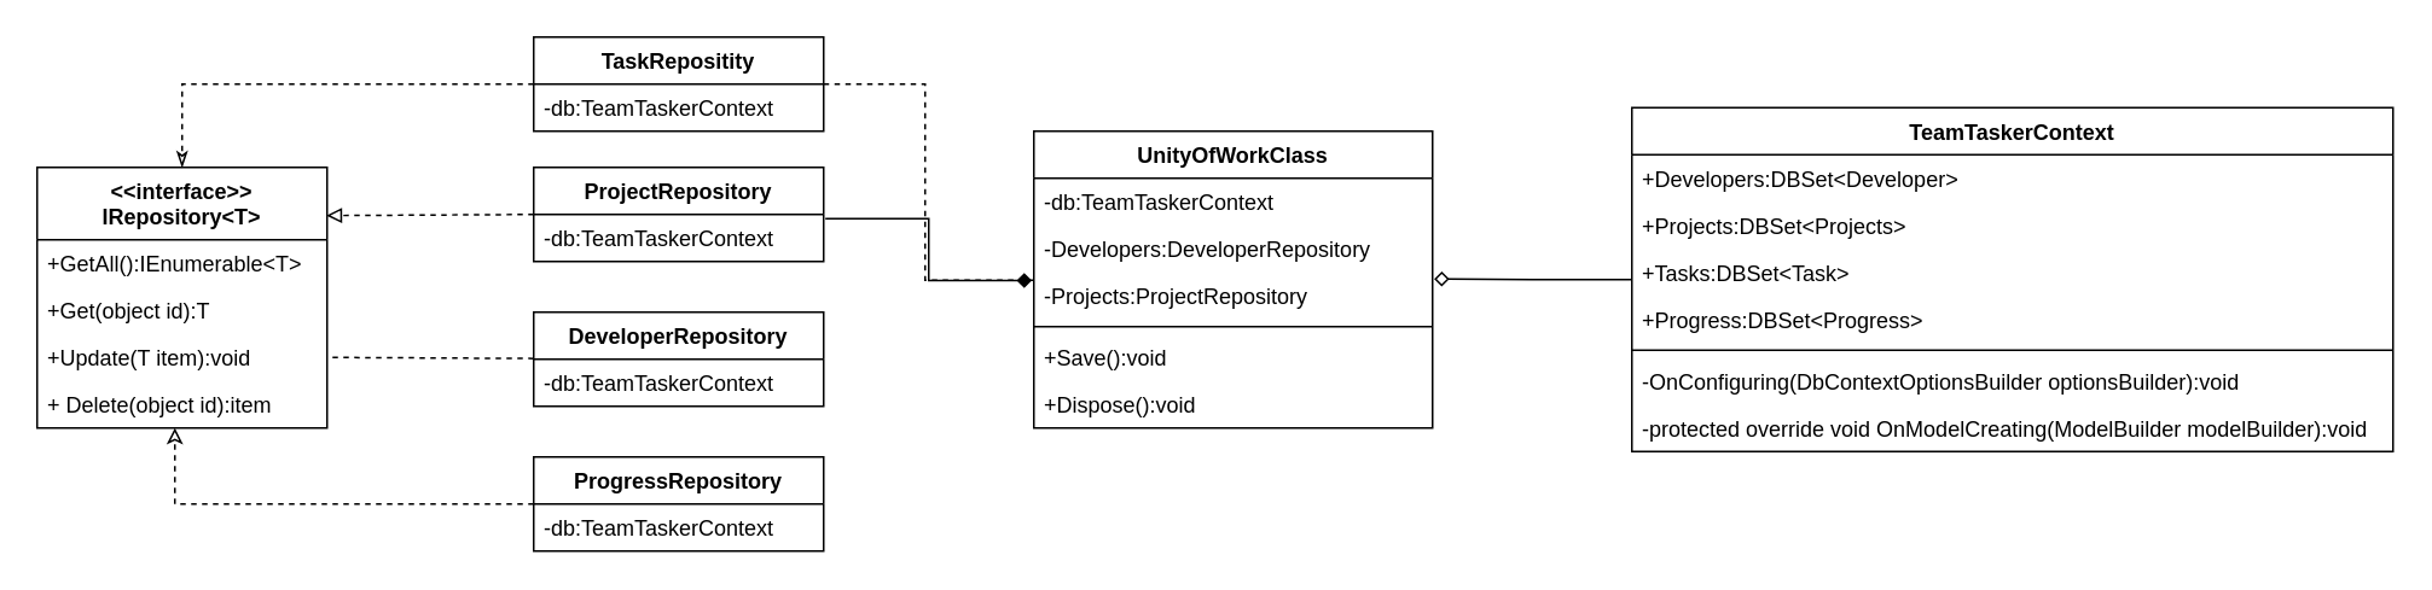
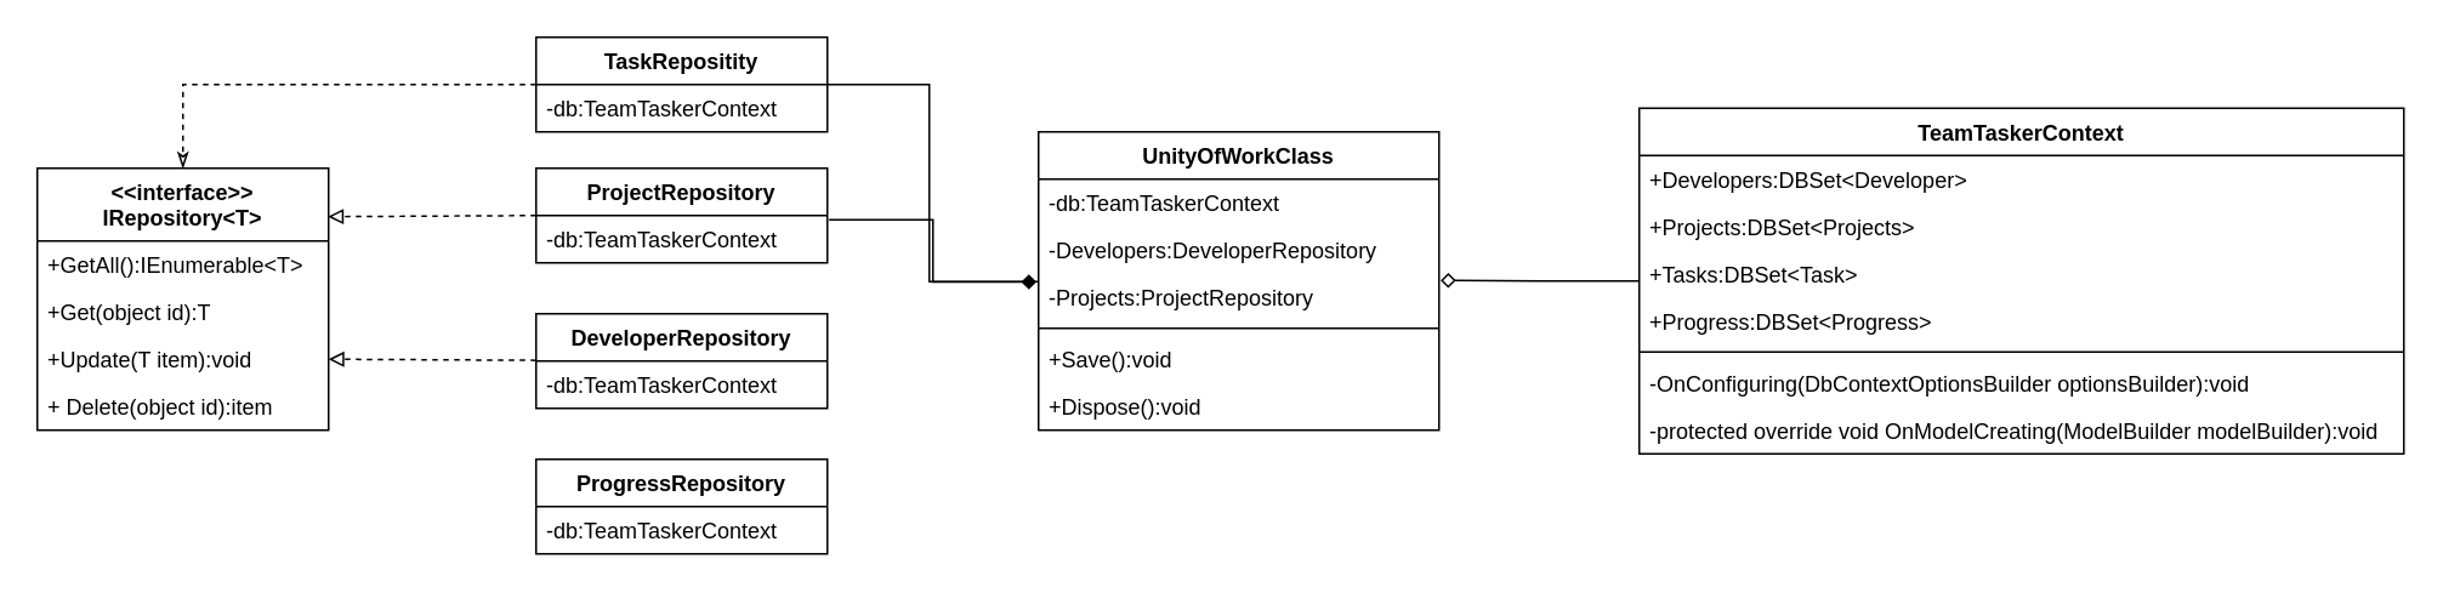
- <mxCell id="31" style="edgeStyle=orthogonalEdgeStyle;rounded=0;orthogonalLoop=1;jettySize=auto;html=1;endArrow=none;endFill=0;entryX=-0.002;entryY=0.167;entryDx=0;entryDy=0;entryPerimeter=0;dashed=1;" edge="1" parent="1" source="32" target="17"><mxGeometry relative="1" as="geometry"><mxPoint x="570" y="152" as="targetPoint" /><Array as="points"><mxPoint x="510" y="46" /><mxPoint x="510" y="154" /><mxPoint x="570" y="154" /></Array></mxGeometry></mxCell>
+ <mxCell id="31" style="edgeStyle=orthogonalEdgeStyle;rounded=0;orthogonalLoop=1;jettySize=auto;html=1;endArrow=none;endFill=0;entryX=-0.002;entryY=0.167;entryDx=0;entryDy=0;entryPerimeter=0;" edge="1" parent="1" source="32" target="17"><mxGeometry relative="1" as="geometry"><mxPoint x="570" y="152" as="targetPoint" /><Array as="points"><mxPoint x="510" y="46" /><mxPoint x="510" y="154" /><mxPoint x="570" y="154" /></Array></mxGeometry></mxCell>
- <mxCell id="11" style="edgeStyle=none;rounded=0;orthogonalLoop=1;jettySize=auto;html=1;entryX=1;entryY=0.5;entryDx=0;entryDy=0;dashed=1;endArrow=none;endFill=0;" edge="1" parent="1" source="12" target="5"><mxGeometry relative="1" as="geometry" /></mxCell>
+ <mxCell id="11" style="edgeStyle=none;rounded=0;orthogonalLoop=1;jettySize=auto;html=1;entryX=1;entryY=0.5;entryDx=0;entryDy=0;dashed=1;endArrow=block;endFill=0;" edge="1" parent="1" source="12" target="5"><mxGeometry relative="1" as="geometry" /></mxCell>
- <mxCell id="34" style="edgeStyle=orthogonalEdgeStyle;rounded=0;orthogonalLoop=1;jettySize=auto;html=1;entryX=0.475;entryY=1;entryDx=0;entryDy=0;entryPerimeter=0;endArrow=classic;endFill=0;exitX=0;exitY=0.5;exitDx=0;exitDy=0;dashed=1;" edge="1" parent="1" source="35" target="6"><mxGeometry relative="1" as="geometry" /></mxCell>
